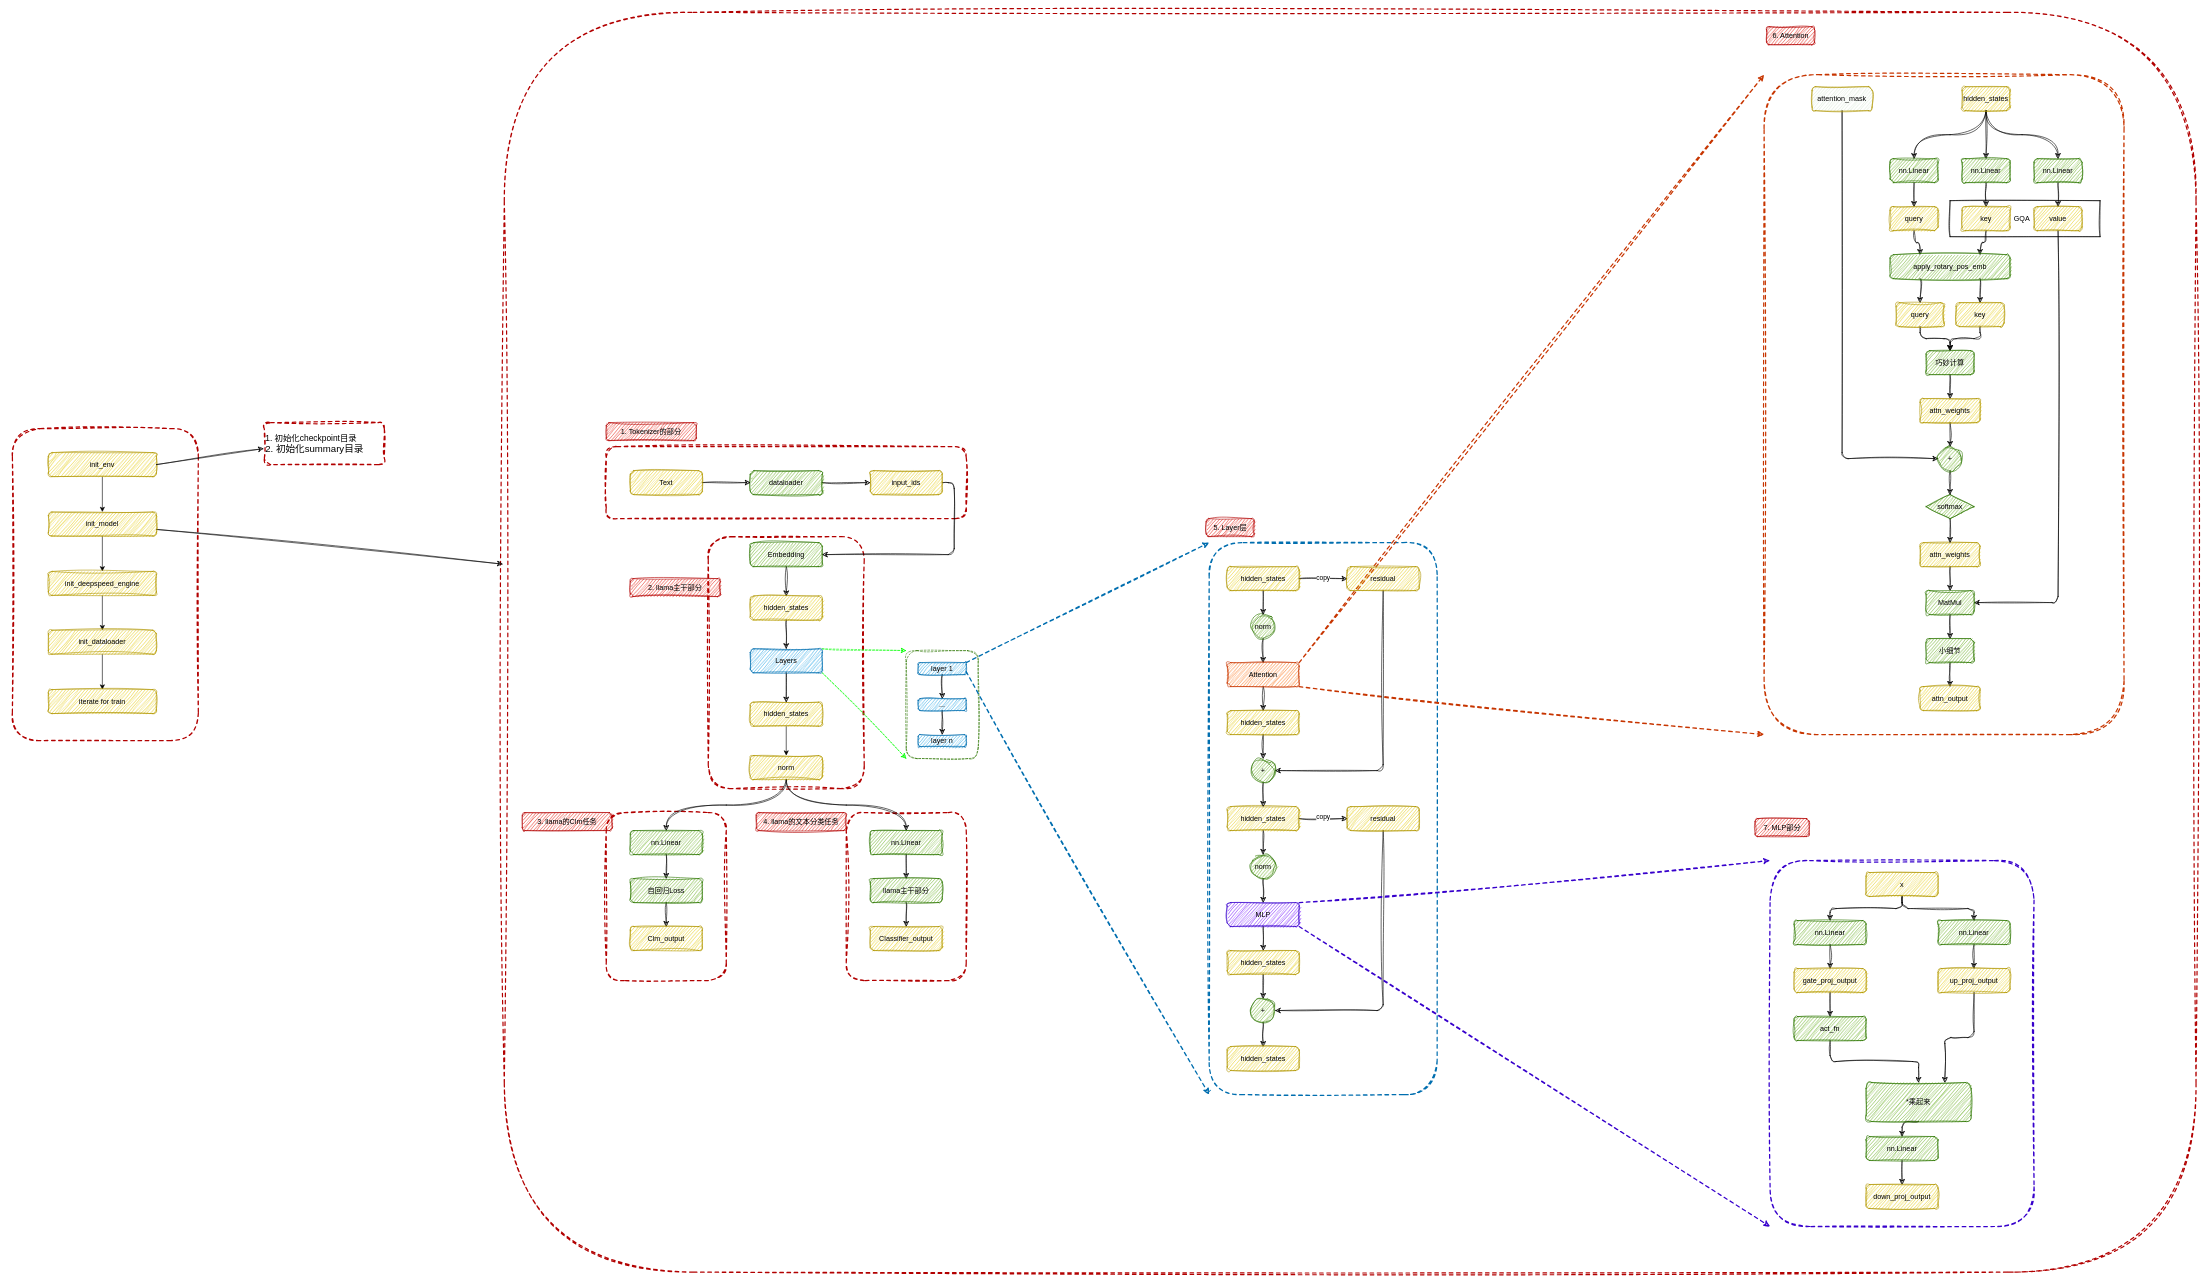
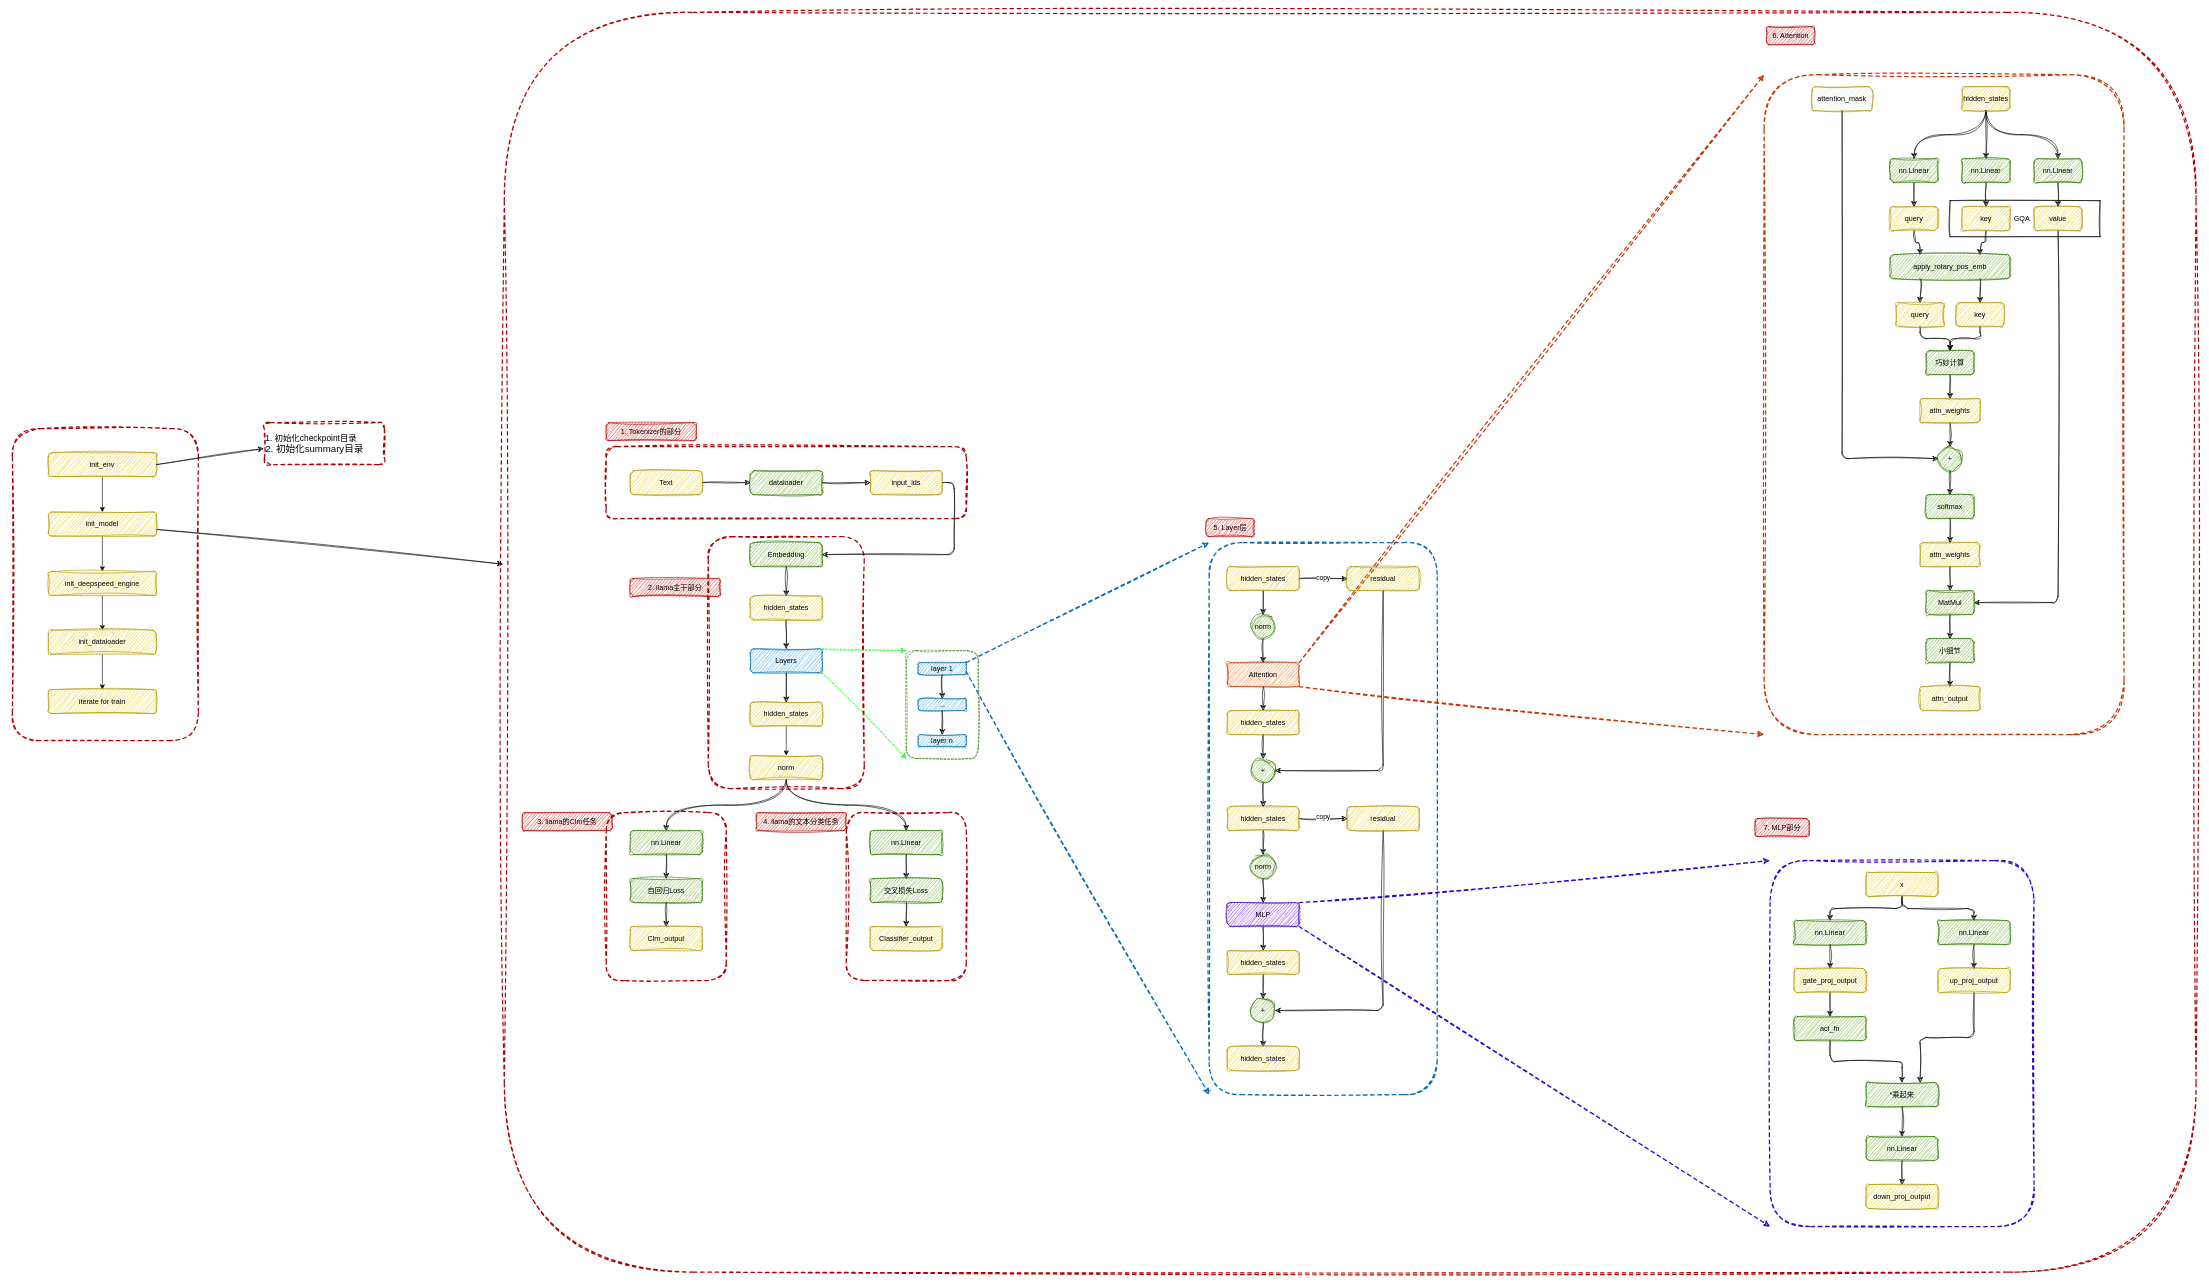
- <mxCell id="116" value="softmax" style="rhombus;whiteSpace=wrap;html=1;fillColor=#60a917;fontColor=default;strokeColor=#2D7600;sketch=1;curveFitting=1;jiggle=2;" parent="1" vertex="1"><mxGeometry x="3210" y="824" width="80" height="40" as="geometry" /></mxCell>
+ <mxCell id="116" value="softmax" style="rounded=1;whiteSpace=wrap;html=1;fillColor=#60a917;fontColor=default;strokeColor=#2D7600;sketch=1;curveFitting=1;jiggle=2;" parent="1" vertex="1"><mxGeometry x="3210" y="824" width="80" height="40" as="geometry" /></mxCell>
- <mxCell id="39" value="llama主干部分" style="rounded=1;whiteSpace=wrap;html=1;fillColor=#60a917;fontColor=default;strokeColor=#2D7600;sketch=1;curveFitting=1;jiggle=2;" parent="1" vertex="1"><mxGeometry x="1450" y="1464" width="120" height="40" as="geometry" /></mxCell>
+ <mxCell id="39" value="交叉损失Loss" style="rounded=1;whiteSpace=wrap;html=1;fillColor=#60a917;fontColor=default;strokeColor=#2D7600;sketch=1;curveFitting=1;jiggle=2;" parent="1" vertex="1"><mxGeometry x="1450" y="1464" width="120" height="40" as="geometry" /></mxCell>
- <mxCell id="139" value="*乘起来" style="rounded=1;whiteSpace=wrap;html=1;fillColor=#60a917;fontColor=default;strokeColor=#2D7600;sketch=1;curveFitting=1;jiggle=2;" parent="1" vertex="1"><mxGeometry x="3110" y="1804" width="175" height="65" as="geometry" /></mxCell>
+ <mxCell id="139" value="*乘起来" style="rounded=1;whiteSpace=wrap;html=1;fillColor=#60a917;fontColor=default;strokeColor=#2D7600;sketch=1;curveFitting=1;jiggle=2;" parent="1" vertex="1"><mxGeometry x="3110" y="1804" width="120" height="40" as="geometry" /></mxCell>
